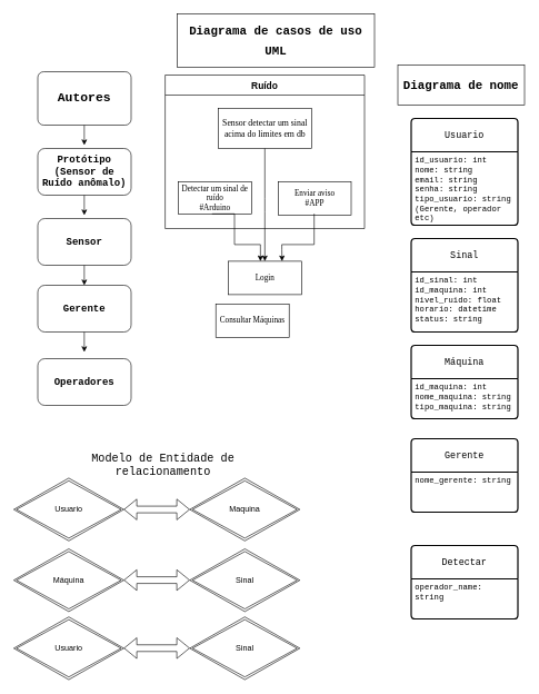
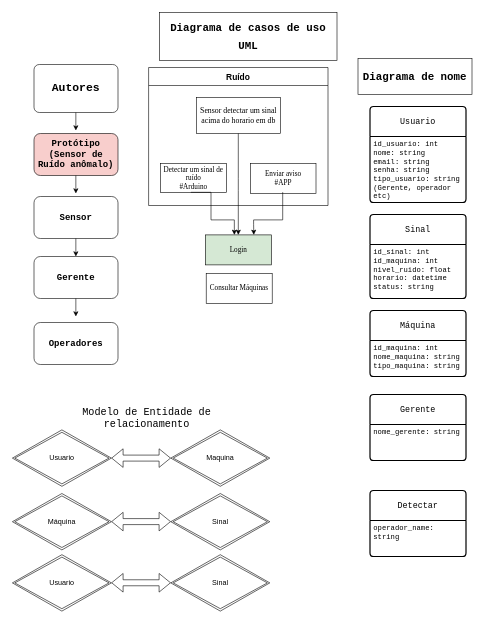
- <mxCell id="13" value="&lt;font face=&quot;Fire Code&quot;&gt;Sensor detectar um sinal acima do limites em db&lt;/font&gt;" style="whiteSpace=wrap;html=1;fontSize=13;" vertex="1" parent="12"><mxGeometry x="79.5" y="50" width="140" height="60" as="geometry" /></mxCell>
+ <mxCell id="13" value="&lt;font face=&quot;Fire Code&quot;&gt;Sensor detectar um sinal acima do horario em db&lt;/font&gt;" style="whiteSpace=wrap;html=1;fontSize=13;" vertex="1" parent="12"><mxGeometry x="79.5" y="50" width="140" height="60" as="geometry" /></mxCell>
- <mxCell id="4" value="&lt;font style=&quot;font-size: 15px;&quot;&gt;Protótipo&lt;br&gt;(Sensor de Ruído anômalo)&lt;/font&gt;" style="rounded=1;whiteSpace=wrap;html=1;fontFamily=Courier New;fontStyle=1" vertex="1" parent="1"><mxGeometry x="56" y="222" width="140" height="70" as="geometry" /></mxCell>
+ <mxCell id="4" value="&lt;font style=&quot;font-size: 15px;&quot;&gt;Protótipo&lt;br&gt;(Sensor de Ruído anômalo)&lt;/font&gt;" style="rounded=1;whiteSpace=wrap;html=1;fontFamily=Courier New;fontStyle=1;fillColor=#f8cecc;" vertex="1" parent="1"><mxGeometry x="56" y="222" width="140" height="70" as="geometry" /></mxCell>
- <mxCell id="17" value="&lt;font face=&quot;Fire Code&quot;&gt;Login&lt;/font&gt;" style="html=1;whiteSpace=wrap;" vertex="1" parent="1"><mxGeometry x="341.5" y="391" width="110" height="50" as="geometry" /></mxCell>
+ <mxCell id="17" value="&lt;font face=&quot;Fire Code&quot;&gt;Login&lt;/font&gt;" style="html=1;whiteSpace=wrap;fillColor=#d5e8d4;" vertex="1" parent="1"><mxGeometry x="341.5" y="391" width="110" height="50" as="geometry" /></mxCell>
- <mxCell id="20" value="&lt;font face=&quot;Fire Code&quot;&gt;Consultar Máquinas&lt;/font&gt;" style="html=1;whiteSpace=wrap;" vertex="1" parent="1"><mxGeometry x="323" y="455" width="110" height="50" as="geometry" /></mxCell>
+ <mxCell id="20" value="&lt;font face=&quot;Fire Code&quot;&gt;Consultar Máquinas&lt;/font&gt;" style="html=1;whiteSpace=wrap;" vertex="1" parent="1"><mxGeometry x="343" y="455" width="110" height="50" as="geometry" /></mxCell>
